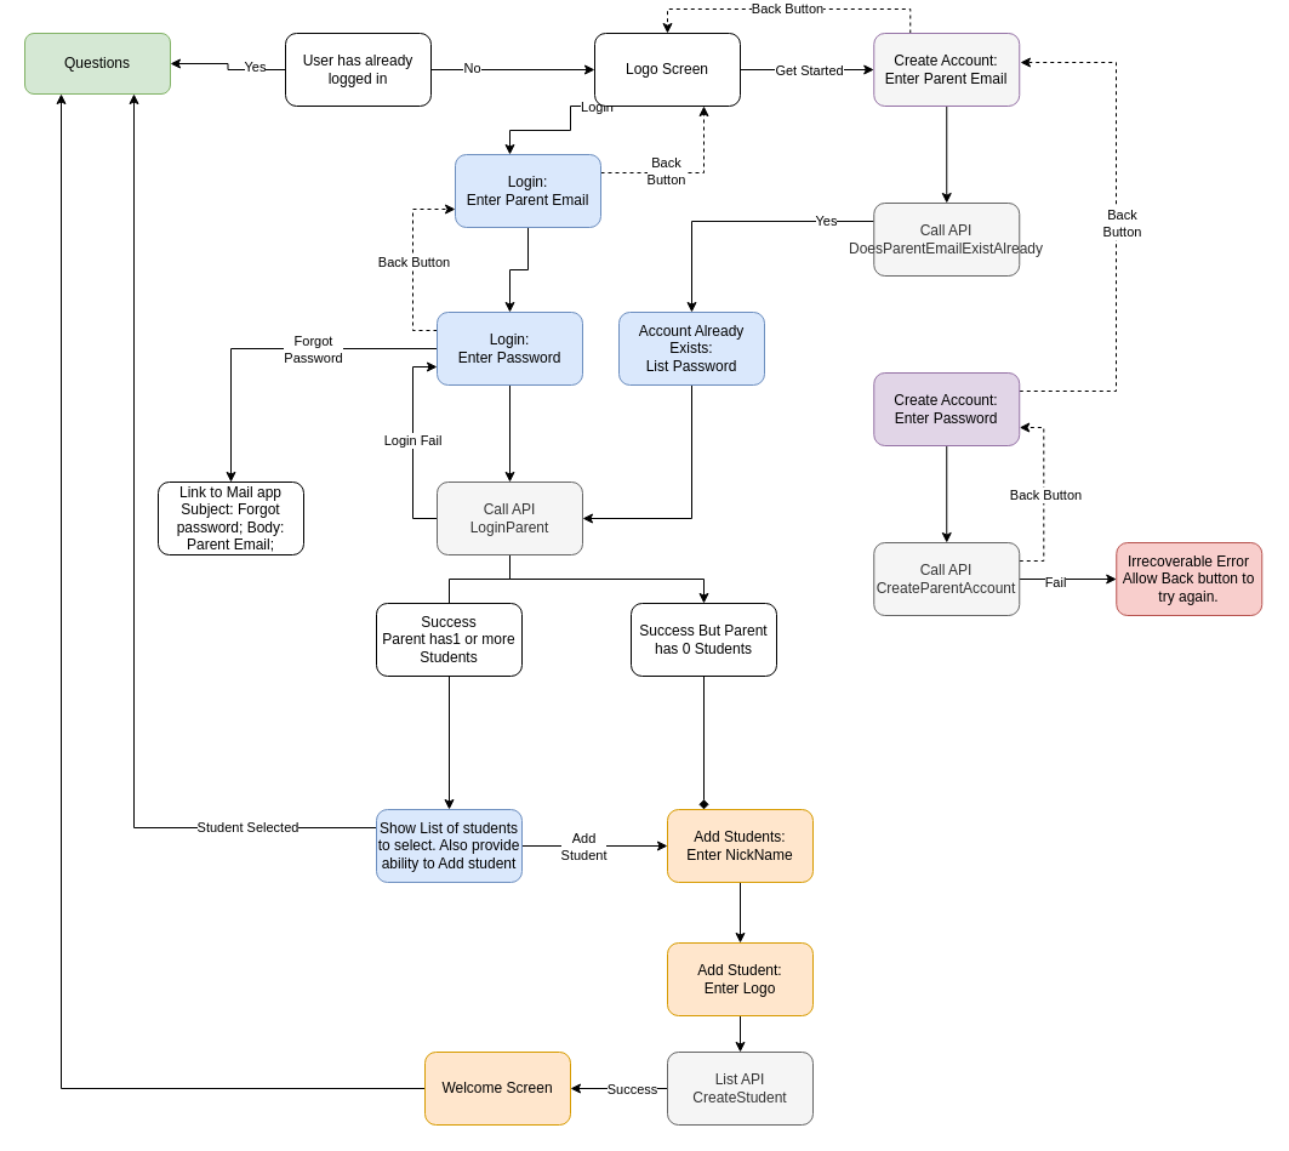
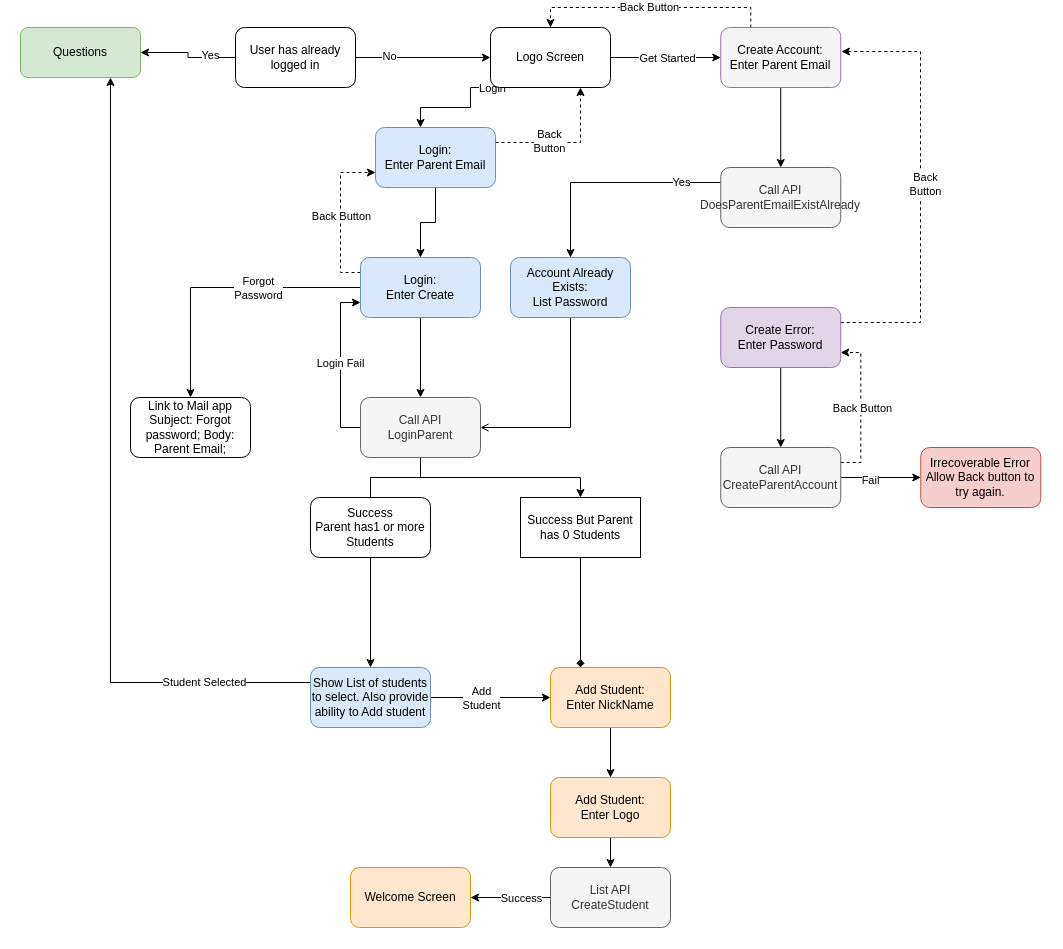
- <mxCell id="33" value="Login:&lt;br&gt;Enter Password" style="whiteSpace=wrap;html=1;rounded=1;fillColor=#dae8fc;strokeColor=#6c8ebf;" parent="1" vertex="1"><mxGeometry x="360" y="250" width="120" height="60" as="geometry" /></mxCell>
+ <mxCell id="33" value="Login:&lt;br&gt;Enter Create" style="whiteSpace=wrap;html=1;rounded=1;fillColor=#dae8fc;strokeColor=#6c8ebf;" parent="1" vertex="1"><mxGeometry x="360" y="250" width="120" height="60" as="geometry" /></mxCell>
- <mxCell id="27" value="Create Account:&lt;br&gt;Enter Password" style="whiteSpace=wrap;html=1;rounded=1;fillColor=#e1d5e7;strokeColor=#9673a6;" parent="1" vertex="1"><mxGeometry x="720.25" y="300" width="120" height="60" as="geometry" /></mxCell>
+ <mxCell id="27" value="Create Error:&lt;br&gt;Enter Password" style="whiteSpace=wrap;html=1;rounded=1;fillColor=#e1d5e7;strokeColor=#9673a6;" parent="1" vertex="1"><mxGeometry x="720.25" y="300" width="120" height="60" as="geometry" /></mxCell>
- <mxCell id="41" value="" style="edgeStyle=orthogonalEdgeStyle;rounded=0;orthogonalLoop=1;jettySize=auto;html=1;entryX=1;entryY=0.5;entryDx=0;entryDy=0;exitX=0.5;exitY=1;exitDx=0;exitDy=0;" parent="1" source="42" target="47" edge="1"><mxGeometry relative="1" as="geometry" /></mxCell>
+ <mxCell id="41" value="" style="edgeStyle=orthogonalEdgeStyle;rounded=0;orthogonalLoop=1;jettySize=auto;html=1;entryX=1;entryY=0.5;entryDx=0;entryDy=0;exitX=0.5;exitY=1;exitDx=0;exitDy=0;endArrow=open;" parent="1" source="42" target="47" edge="1"><mxGeometry relative="1" as="geometry" /></mxCell>
- <mxCell id="56" value="Success But Parent has 0 Students" style="whiteSpace=wrap;html=1;rounded=1;" parent="1" vertex="1"><mxGeometry x="520" y="490" width="120" height="60" as="geometry" /></mxCell>
+ <mxCell id="56" value="Success But Parent has 0 Students" style="whiteSpace=wrap;html=1;rounded=0;" parent="1" vertex="1"><mxGeometry x="520" y="490" width="120" height="60" as="geometry" /></mxCell>
- <mxCell id="62" style="edgeStyle=orthogonalEdgeStyle;rounded=0;orthogonalLoop=1;jettySize=auto;html=1;exitX=0;exitY=0.5;exitDx=0;exitDy=0;entryX=0.25;entryY=1;entryDx=0;entryDy=0;" parent="1" source="63" target="7" edge="1"><mxGeometry relative="1" as="geometry" /></mxCell>
- <mxCell id="40" value="Add Students:&lt;br&gt;Enter NickName" style="whiteSpace=wrap;html=1;rounded=1;fillColor=#ffe6cc;strokeColor=#d79b00;" parent="1" vertex="1"><mxGeometry x="550" y="660" width="120" height="60" as="geometry" /></mxCell>
+ <mxCell id="40" value="Add Student:&lt;br&gt;Enter NickName" style="whiteSpace=wrap;html=1;rounded=1;fillColor=#ffe6cc;strokeColor=#d79b00;" parent="1" vertex="1"><mxGeometry x="550" y="660" width="120" height="60" as="geometry" /></mxCell>
